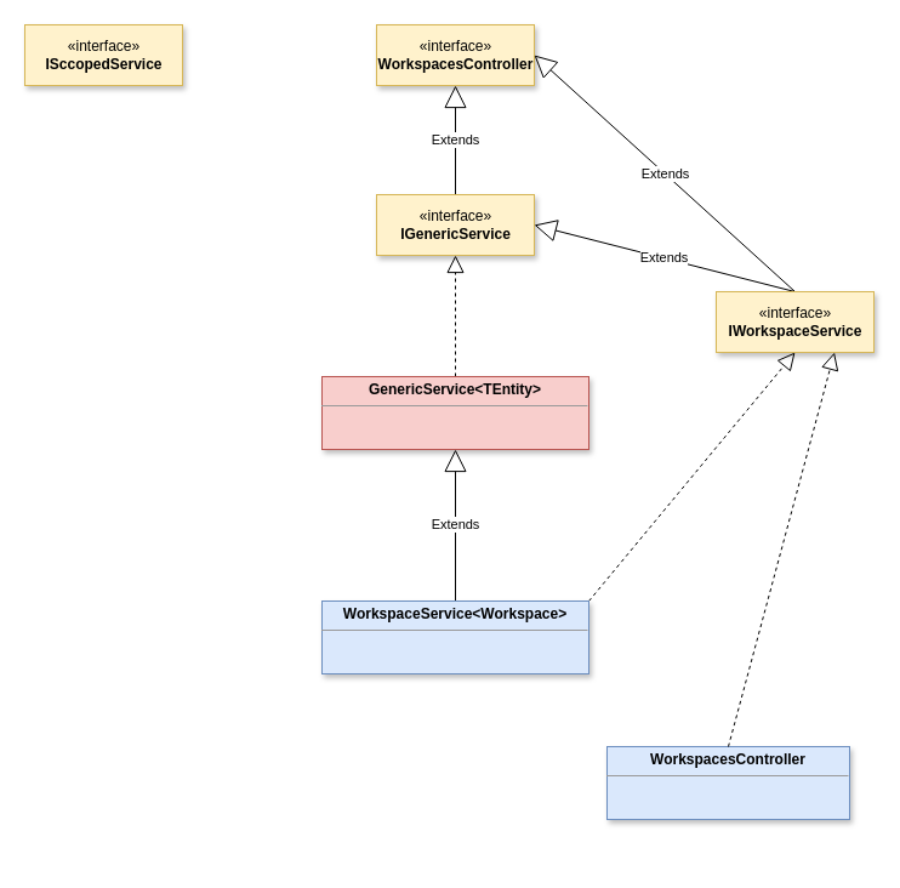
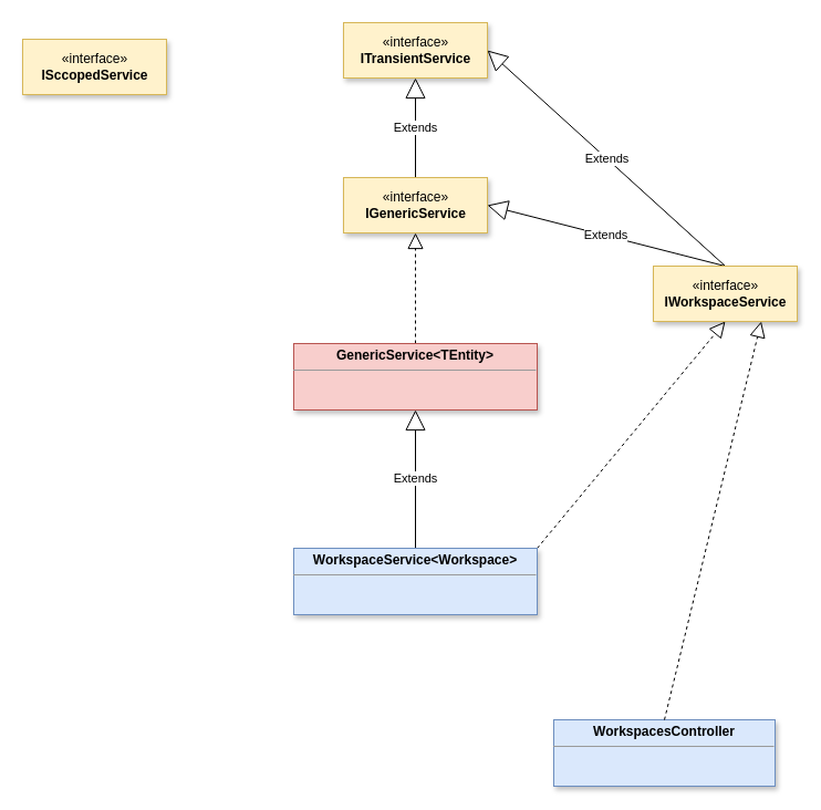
- <mxCell id="19" value="«interface»&lt;br&gt;&lt;b&gt;ISccopedService&lt;/b&gt;" style="html=1;fillColor=#fff2cc;strokeColor=#d6b656;rounded=0;shadow=1;sketch=0;glass=0;" vertex="1" parent="1"><mxGeometry x="20" y="20" width="130" height="50" as="geometry" /></mxCell>
+ <mxCell id="19" value="«interface»&lt;br&gt;&lt;b&gt;ISccopedService&lt;/b&gt;" style="html=1;fillColor=#fff2cc;strokeColor=#d6b656;rounded=0;shadow=1;sketch=0;glass=0;" vertex="1" parent="1"><mxGeometry x="20" y="35" width="130" height="50" as="geometry" /></mxCell>
- <mxCell id="2" value="«interface»&lt;br&gt;&lt;b&gt;WorkspacesController&lt;/b&gt;" style="html=1;fillColor=#fff2cc;strokeColor=#d6b656;rounded=0;shadow=1;sketch=0;glass=0;" parent="1" vertex="1"><mxGeometry x="310" y="20" width="130" height="50" as="geometry" /></mxCell>
+ <mxCell id="2" value="«interface»&lt;br&gt;&lt;b&gt;ITransientService&lt;/b&gt;" style="html=1;fillColor=#fff2cc;strokeColor=#d6b656;rounded=0;shadow=1;sketch=0;glass=0;" parent="1" vertex="1"><mxGeometry x="310" y="20" width="130" height="50" as="geometry" /></mxCell>
- <mxCell id="15" value="&lt;p style=&quot;margin: 0px ; margin-top: 4px ; text-align: center&quot;&gt;&lt;b&gt;WorkspacesController&lt;/b&gt;&lt;/p&gt;&lt;hr size=&quot;1&quot;&gt;&lt;div style=&quot;height: 2px&quot;&gt;&lt;/div&gt;" style="verticalAlign=top;align=left;overflow=fill;fontSize=12;fontFamily=Helvetica;html=1;rounded=0;shadow=1;fillColor=#dae8fc;strokeColor=#6c8ebf;" parent="1" vertex="1"><mxGeometry x="500" y="615" width="200" height="60" as="geometry" /></mxCell>
+ <mxCell id="15" value="&lt;p style=&quot;margin: 0px ; margin-top: 4px ; text-align: center&quot;&gt;&lt;b&gt;WorkspacesController&lt;/b&gt;&lt;/p&gt;&lt;hr size=&quot;1&quot;&gt;&lt;div style=&quot;height: 2px&quot;&gt;&lt;/div&gt;" style="verticalAlign=top;align=left;overflow=fill;fontSize=12;fontFamily=Helvetica;html=1;rounded=0;shadow=1;fillColor=#dae8fc;strokeColor=#6c8ebf;" parent="1" vertex="1"><mxGeometry x="500" y="650" width="200" height="60" as="geometry" /></mxCell>
